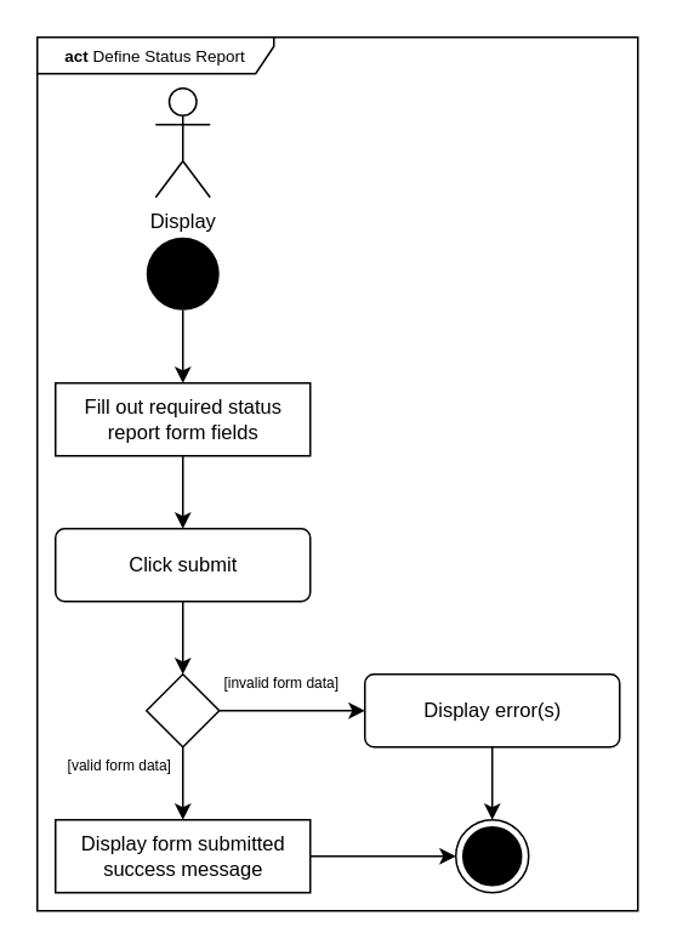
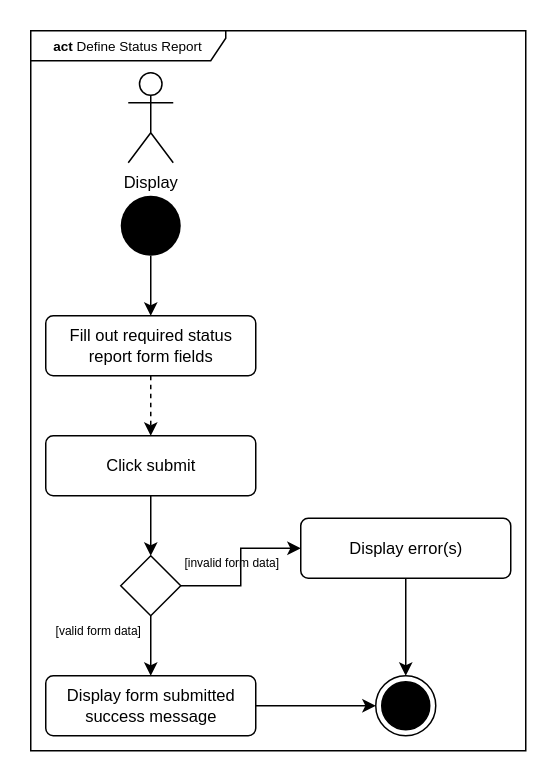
- <mxCell id="6" value="Fill out required status&lt;br style=&quot;font-size: 11px;&quot;&gt;report form fields" style="html=1;align=center;verticalAlign=middle;absoluteArcSize=1;arcSize=10;dashed=0;fontFamily=Helvetica;fontSize=11;rounded=0;" vertex="1" parent="1"><mxGeometry x="30" y="210" width="140" height="40" as="geometry" /></mxCell>
+ <mxCell id="6" value="Fill out required status&lt;br style=&quot;font-size: 11px;&quot;&gt;report form fields" style="html=1;align=center;verticalAlign=middle;rounded=1;absoluteArcSize=1;arcSize=10;dashed=0;fontFamily=Helvetica;fontSize=11;" vertex="1" parent="1"><mxGeometry x="30" y="210" width="140" height="40" as="geometry" /></mxCell>
- <mxCell id="5" value="" style="edgeStyle=orthogonalEdgeStyle;rounded=0;orthogonalLoop=1;jettySize=auto;html=1;fontFamily=Helvetica;" edge="1" parent="1" source="6" target="8"><mxGeometry relative="1" as="geometry" /></mxCell>
+ <mxCell id="5" value="" style="edgeStyle=orthogonalEdgeStyle;rounded=0;orthogonalLoop=1;jettySize=auto;html=1;fontFamily=Helvetica;dashed=1;" edge="1" parent="1" source="6" target="8"><mxGeometry relative="1" as="geometry" /></mxCell>
- <mxCell id="10" value="Display error(s)" style="html=1;align=center;verticalAlign=middle;rounded=1;absoluteArcSize=1;arcSize=10;dashed=0;fontFamily=Helvetica;fontSize=11;" vertex="1" parent="1"><mxGeometry x="200" y="370" width="140" height="40" as="geometry" /></mxCell>
+ <mxCell id="10" value="Display error(s)" style="html=1;align=center;verticalAlign=middle;rounded=1;absoluteArcSize=1;arcSize=10;dashed=0;fontFamily=Helvetica;fontSize=11;" vertex="1" parent="1"><mxGeometry x="200" y="345" width="140" height="40" as="geometry" /></mxCell>
- <mxCell id="15" value="Display form submitted&lt;br&gt;success message" style="html=1;align=center;verticalAlign=middle;absoluteArcSize=1;arcSize=10;dashed=0;fontFamily=Helvetica;fontSize=11;rounded=0;" vertex="1" parent="1"><mxGeometry x="30" y="450" width="140" height="40" as="geometry" /></mxCell>
+ <mxCell id="15" value="Display form submitted&lt;br&gt;success message" style="html=1;align=center;verticalAlign=middle;rounded=1;absoluteArcSize=1;arcSize=10;dashed=0;fontFamily=Helvetica;fontSize=11;" vertex="1" parent="1"><mxGeometry x="30" y="450" width="140" height="40" as="geometry" /></mxCell>
